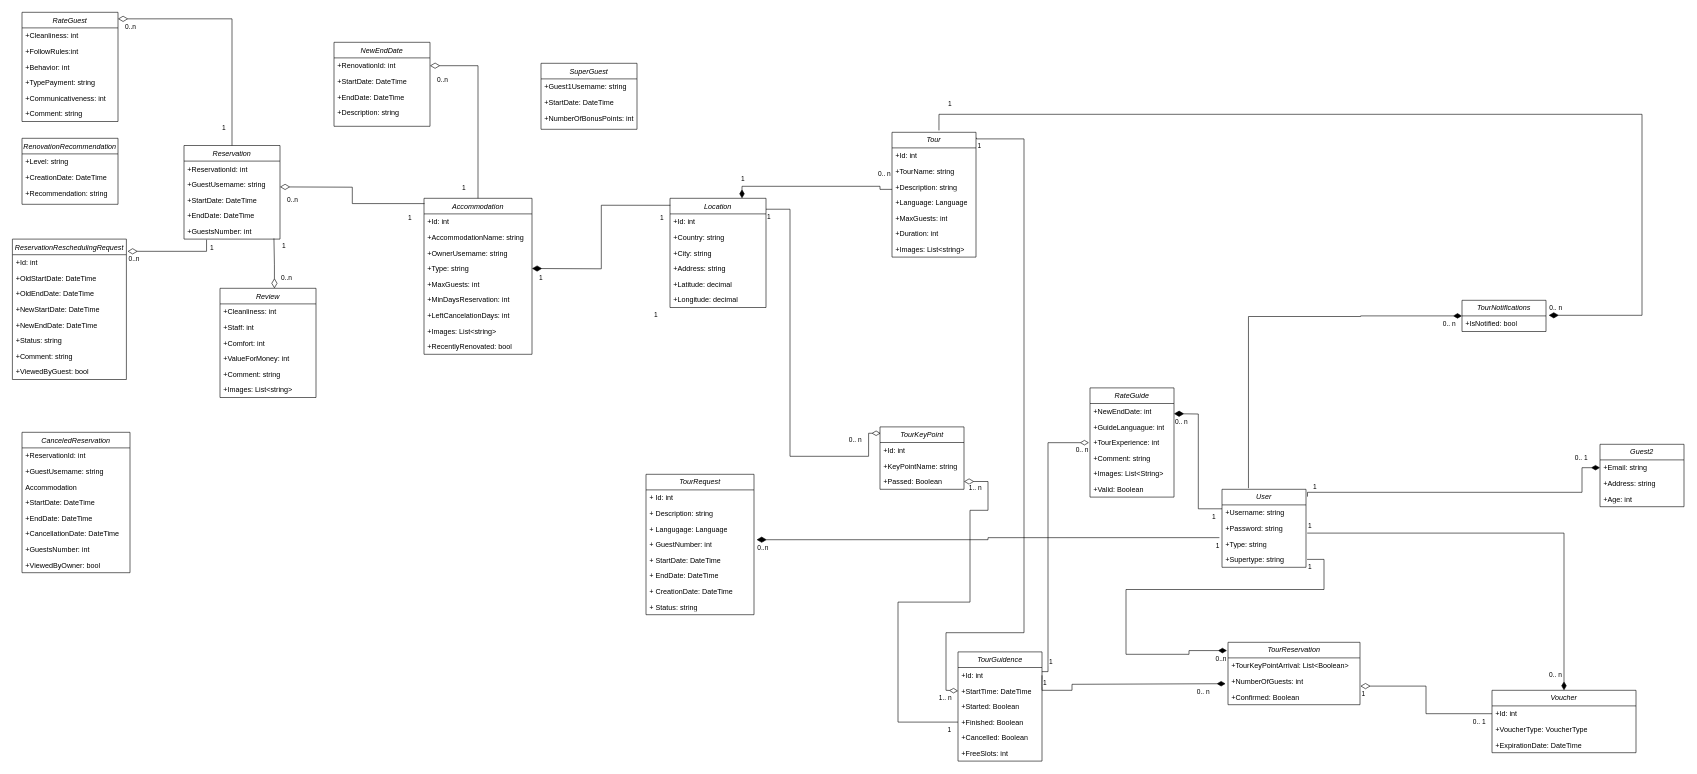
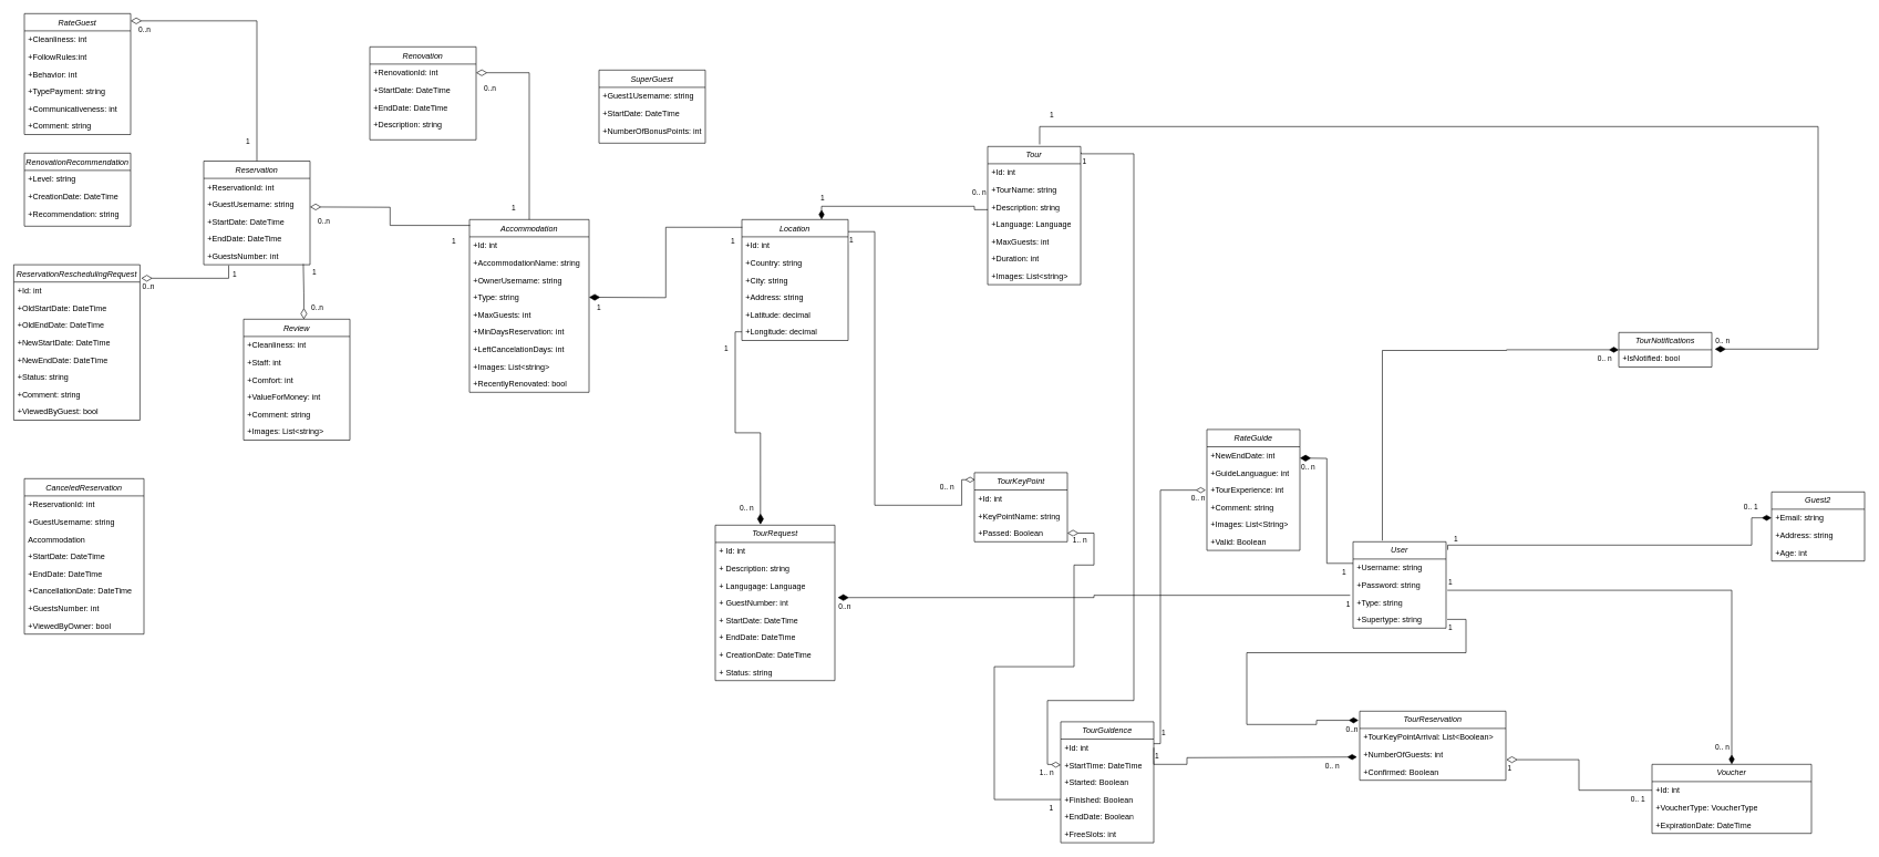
- <mxCell id="38" value="NewEndDate" style="swimlane;fontStyle=2;align=center;verticalAlign=top;childLayout=stackLayout;horizontal=1;startSize=26;horizontalStack=0;resizeParent=1;resizeLast=0;collapsible=1;marginBottom=0;rounded=0;shadow=0;strokeWidth=1;" parent="1" vertex="1"><mxGeometry x="556" y="70" width="160" height="140" as="geometry"><mxRectangle x="220" y="120" width="160" height="26" as="alternateBounds" /></mxGeometry></mxCell>
+ <mxCell id="38" value="Renovation" style="swimlane;fontStyle=2;align=center;verticalAlign=top;childLayout=stackLayout;horizontal=1;startSize=26;horizontalStack=0;resizeParent=1;resizeLast=0;collapsible=1;marginBottom=0;rounded=0;shadow=0;strokeWidth=1;" parent="1" vertex="1"><mxGeometry x="556" y="70" width="160" height="140" as="geometry"><mxRectangle x="220" y="120" width="160" height="26" as="alternateBounds" /></mxGeometry></mxCell>
+ <mxCell id="172" value="0.. n" style="endArrow=none;html=1;endSize=12;startArrow=diamondThin;startSize=14;startFill=1;edgeStyle=orthogonalEdgeStyle;align=left;verticalAlign=bottom;rounded=0;exitX=0.378;exitY=-0.004;exitDx=0;exitDy=0;exitPerimeter=0;entryX=0;entryY=0.5;entryDx=0;entryDy=0;endFill=0;" parent="1" source="163" target="18" edge="1"><mxGeometry x="-0.905" y="33" relative="1" as="geometry"><mxPoint x="1096" y="680" as="sourcePoint" /><mxPoint x="1256" y="680" as="targetPoint" /><mxPoint as="offset" /></mxGeometry></mxCell>
- <mxCell id="102" value="+Cancelled: Boolean" style="text;strokeColor=none;fillColor=none;align=left;verticalAlign=top;spacingLeft=4;spacingRight=4;overflow=hidden;rotatable=0;points=[[0,0.5],[1,0.5]];portConstraint=eastwest;whiteSpace=wrap;html=1;" parent="97" vertex="1"><mxGeometry y="130" width="140" height="26" as="geometry" /></mxCell>
+ <mxCell id="102" value="+EndDate: Boolean" style="text;strokeColor=none;fillColor=none;align=left;verticalAlign=top;spacingLeft=4;spacingRight=4;overflow=hidden;rotatable=0;points=[[0,0.5],[1,0.5]];portConstraint=eastwest;whiteSpace=wrap;html=1;" parent="97" vertex="1"><mxGeometry y="130" width="140" height="26" as="geometry" /></mxCell>
